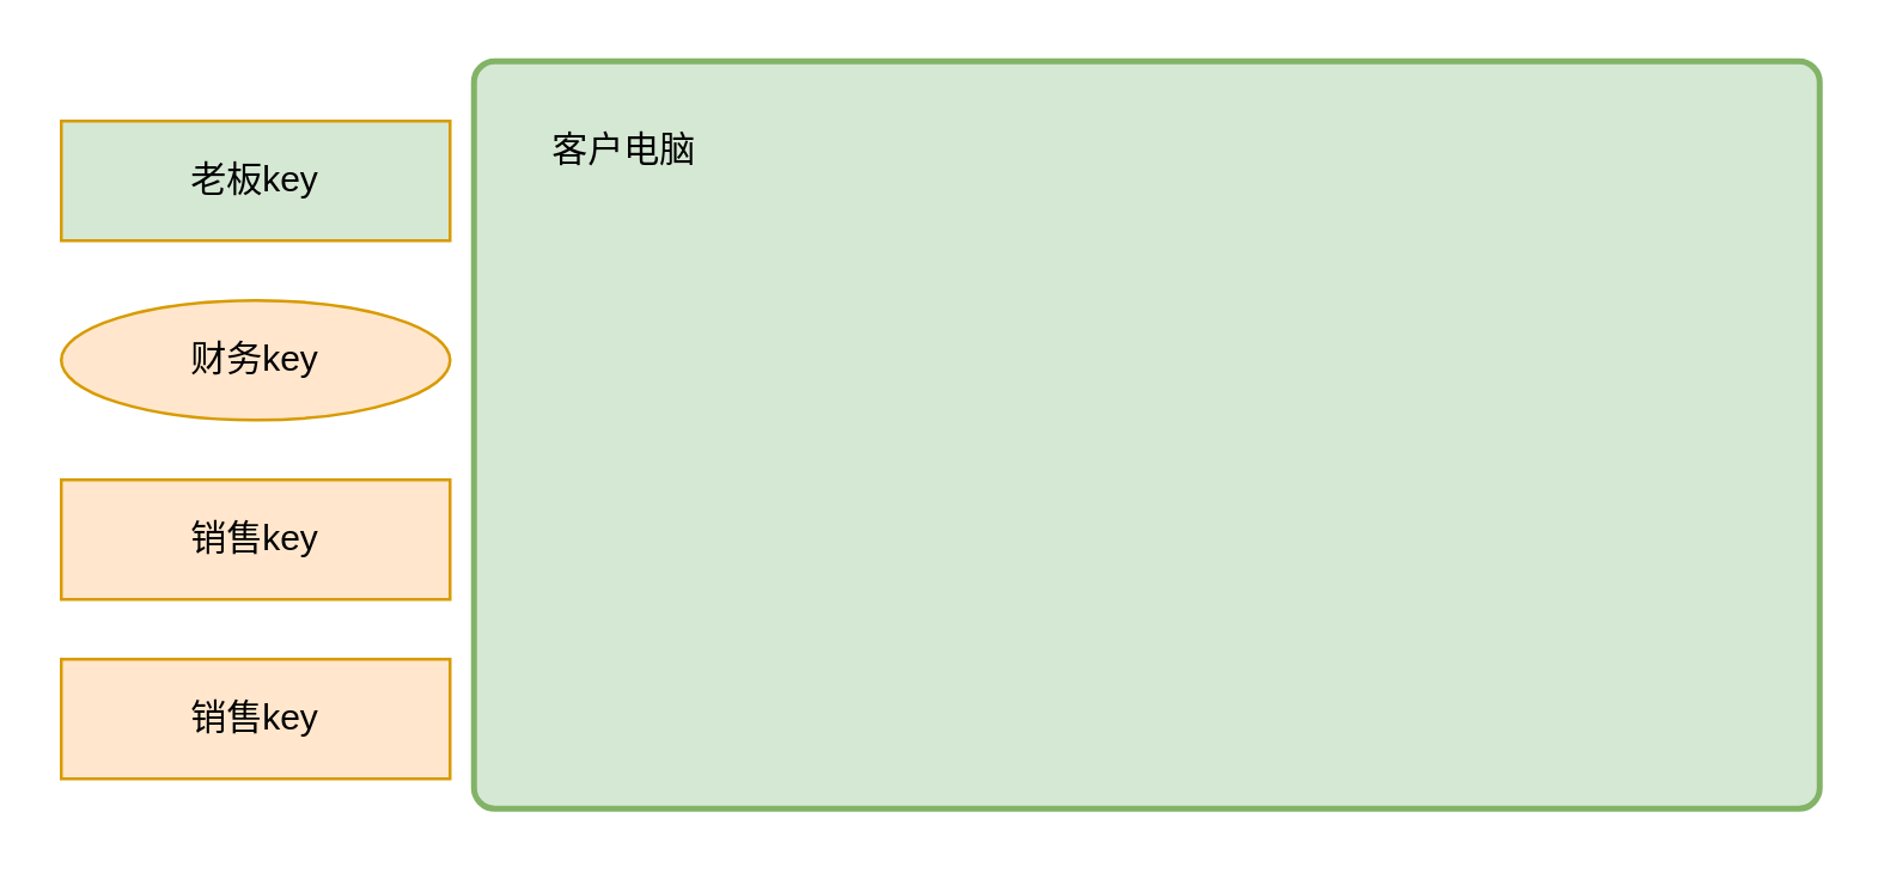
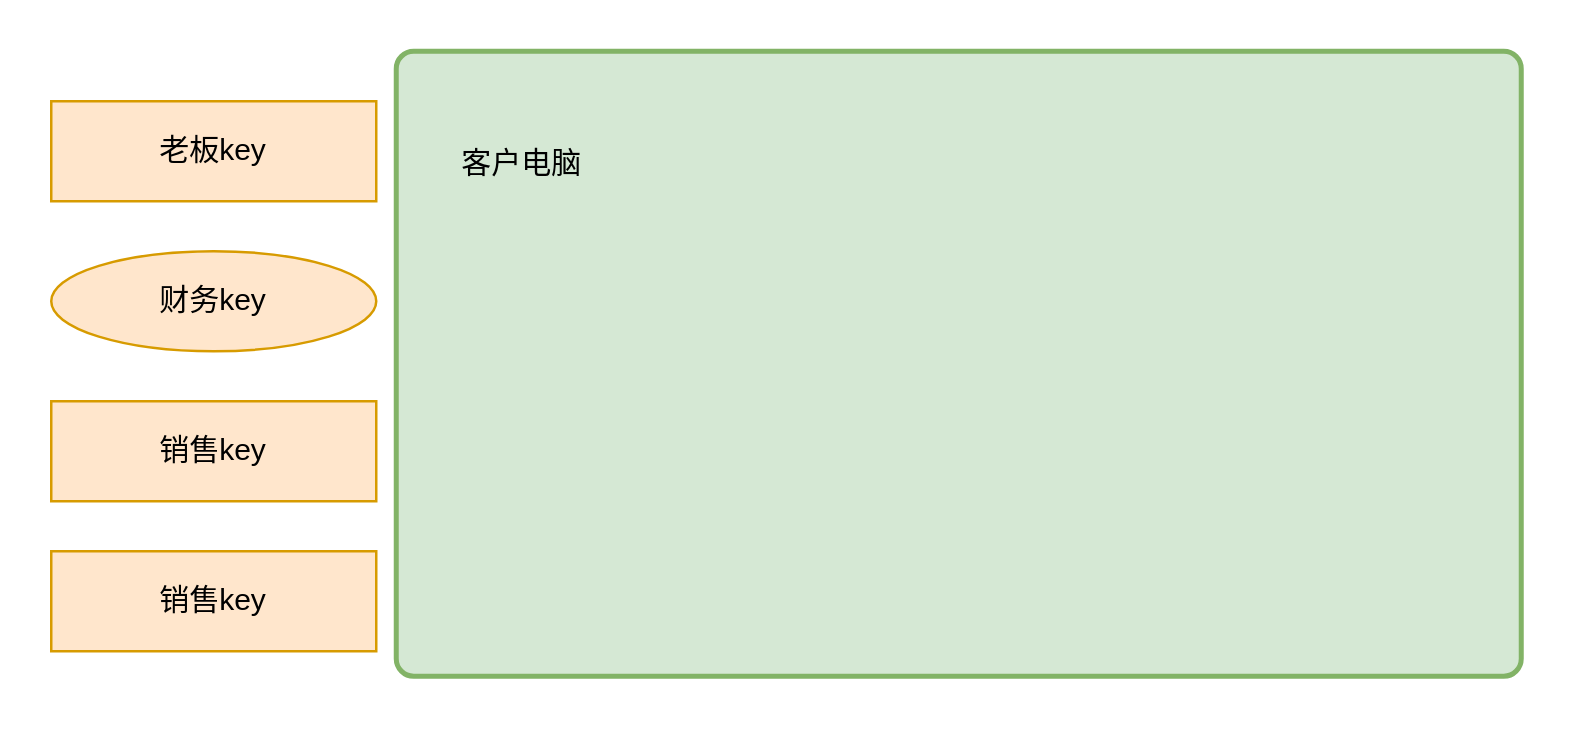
- <mxCell id="3" value="客户电脑" style="text;html=1;resizable=0;autosize=1;align=center;verticalAlign=middle;points=[];fillColor=none;strokeColor=none;rounded=0;" vertex="1" parent="1"><mxGeometry x="178" y="40" width="60" height="20" as="geometry" /></mxCell>
+ <mxCell id="3" value="客户电脑" style="text;html=1;resizable=0;autosize=1;align=center;verticalAlign=middle;points=[];fillColor=none;strokeColor=none;rounded=0;" vertex="1" parent="1"><mxGeometry x="178" y="55" width="60" height="20" as="geometry" /></mxCell>
- <mxCell id="4" value="老板key" style="rounded=0;whiteSpace=wrap;html=1;labelBackgroundColor=none;fillColor=#d5e8d4;strokeColor=#d79b00;" vertex="1" parent="1"><mxGeometry x="20" y="40" width="130" height="40" as="geometry" /></mxCell>
+ <mxCell id="4" value="老板key" style="rounded=0;whiteSpace=wrap;html=1;labelBackgroundColor=none;fillColor=#ffe6cc;strokeColor=#d79b00;" vertex="1" parent="1"><mxGeometry x="20" y="40" width="130" height="40" as="geometry" /></mxCell>
